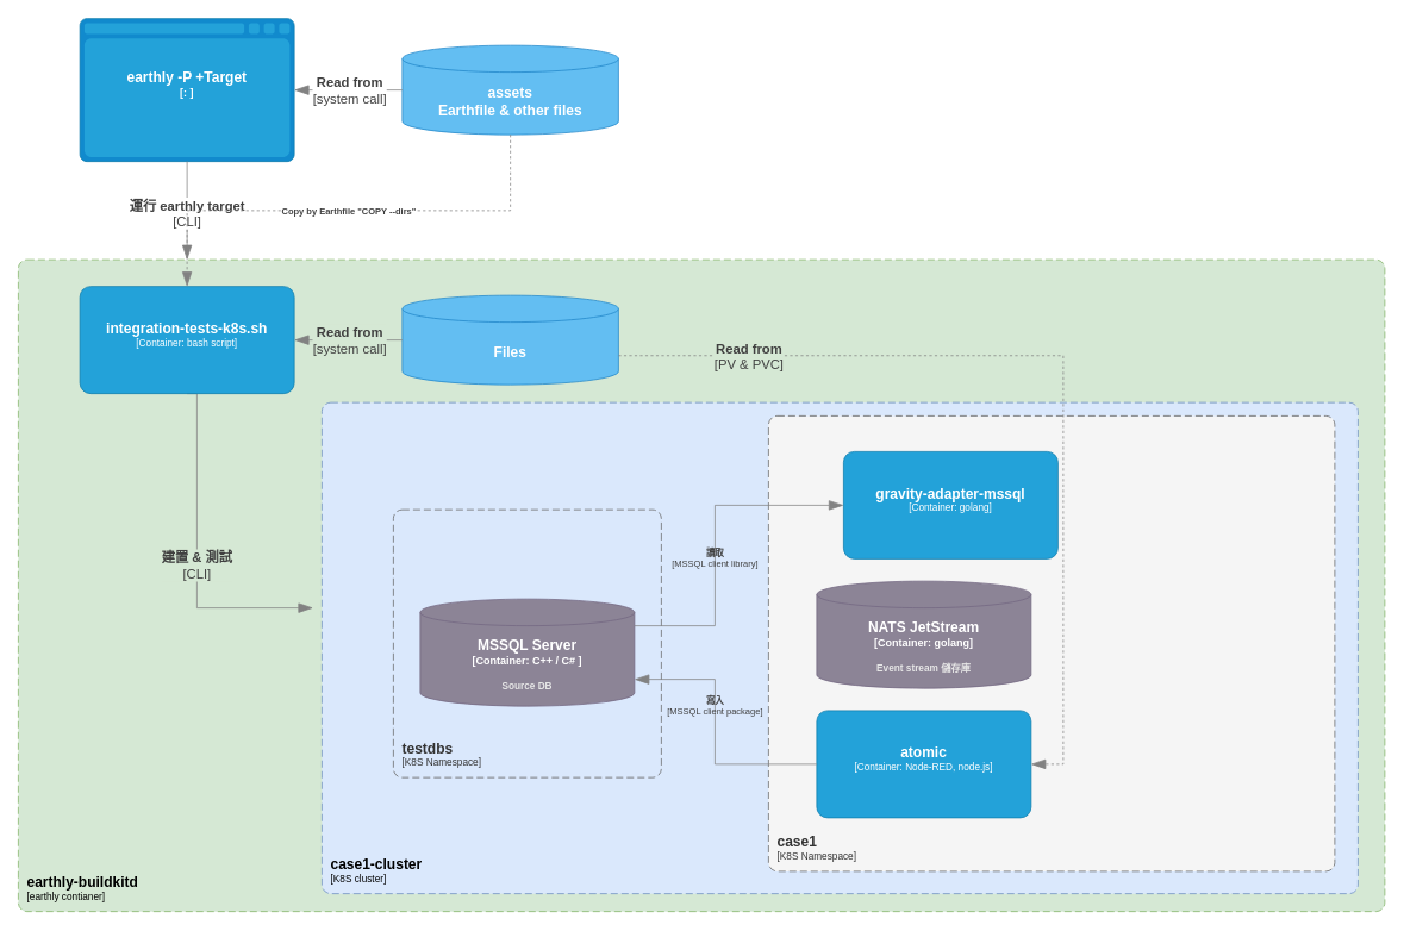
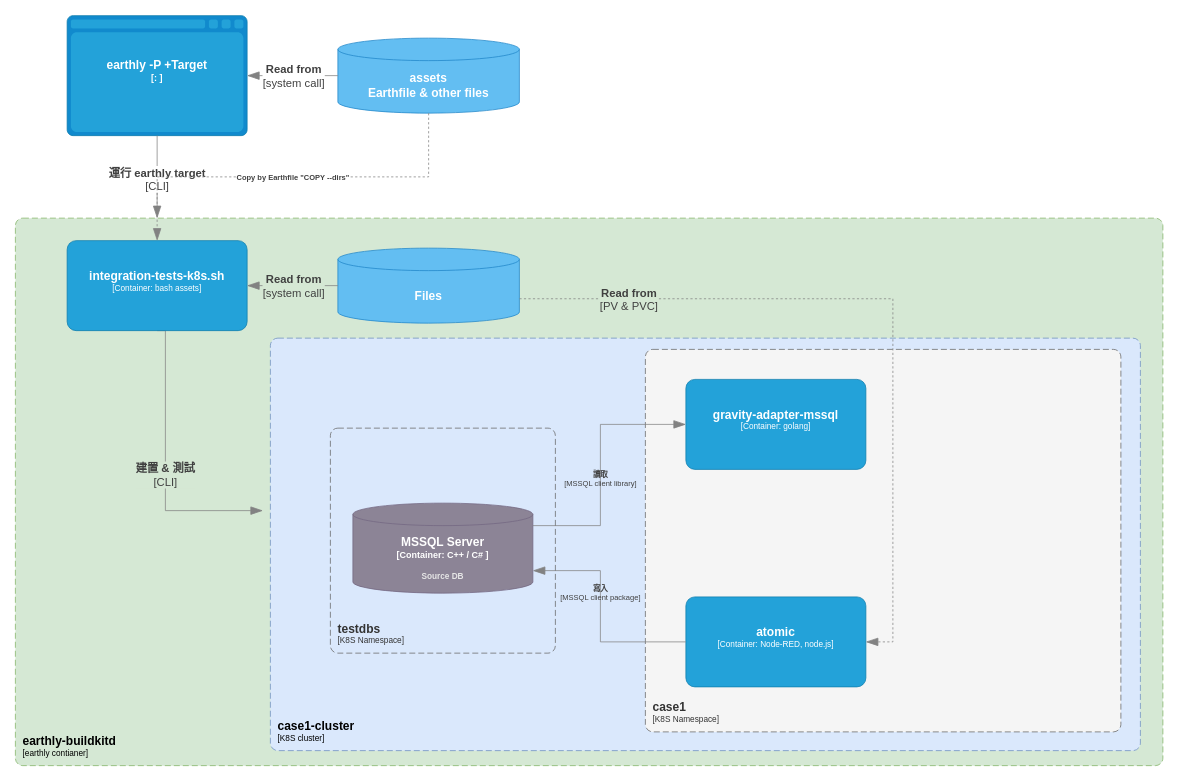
- <mxCell id="5" value="&lt;font style=&quot;font-size: 16px&quot;&gt;&lt;b&gt;integration-tests-k8s.sh&lt;/b&gt;&lt;/font&gt;&lt;div&gt;[Container: bash script]&lt;/div&gt;&lt;br&gt;&lt;div&gt;&lt;font style=&quot;font-size: 11px&quot;&gt;&lt;font color=&quot;#E6E6E6&quot;&gt;&lt;/font&gt;&lt;/div&gt;" style="rounded=1;whiteSpace=wrap;html=1;fontSize=11;labelBackgroundColor=none;fillColor=#23A2D9;fontColor=#ffffff;align=center;arcSize=10;strokeColor=#0E7DAD;metaEdit=1;resizable=0;points=[[0.25,0,0],[0.5,0,0],[0.75,0,0],[1,0.25,0],[1,0.5,0],[1,0.75,0],[0.75,1,0],[0.5,1,0],[0.25,1,0],[0,0.75,0],[0,0.5,0],[0,0.25,0]];" parent="1" vertex="1"><mxGeometry x="89" y="320" width="240" height="120" as="geometry" /></mxCell>
+ <mxCell id="5" value="&lt;font style=&quot;font-size: 16px&quot;&gt;&lt;b&gt;integration-tests-k8s.sh&lt;/b&gt;&lt;/font&gt;&lt;div&gt;[Container: bash assets]&lt;/div&gt;&lt;br&gt;&lt;div&gt;&lt;font style=&quot;font-size: 11px&quot;&gt;&lt;font color=&quot;#E6E6E6&quot;&gt;&lt;/font&gt;&lt;/div&gt;" style="rounded=1;whiteSpace=wrap;html=1;fontSize=11;labelBackgroundColor=none;fillColor=#23A2D9;fontColor=#ffffff;align=center;arcSize=10;strokeColor=#0E7DAD;metaEdit=1;resizable=0;points=[[0.25,0,0],[0.5,0,0],[0.75,0,0],[1,0.25,0],[1,0.5,0],[1,0.75,0],[0.75,1,0],[0.5,1,0],[0.25,1,0],[0,0.75,0],[0,0.5,0],[0,0.25,0]];" parent="1" vertex="1"><mxGeometry x="89" y="320" width="240" height="120" as="geometry" /></mxCell>
- <mxCell id="14" value="&lt;font style=&quot;font-size: 16px&quot;&gt;&lt;b&gt;gravity-adapter-mssql&lt;/b&gt;&lt;/font&gt;&lt;div&gt;[Container: golang]&lt;/div&gt;&lt;br&gt;&lt;div&gt;&lt;font style=&quot;font-size: 11px&quot;&gt;&lt;font color=&quot;#E6E6E6&quot;&gt;&lt;/font&gt;&lt;/div&gt;" style="rounded=1;whiteSpace=wrap;html=1;fontSize=11;labelBackgroundColor=none;fillColor=#23A2D9;fontColor=#ffffff;align=center;arcSize=10;strokeColor=#0E7DAD;metaEdit=1;resizable=0;points=[[0.25,0,0],[0.5,0,0],[0.75,0,0],[1,0.25,0],[1,0.5,0],[1,0.75,0],[0.75,1,0],[0.5,1,0],[0.25,1,0],[0,0.75,0],[0,0.5,0],[0,0.25,0]];" parent="9" vertex="1"><mxGeometry x="584" y="55" width="240" height="120" as="geometry" /></mxCell>
+ <mxCell id="14" value="&lt;font style=&quot;font-size: 16px&quot;&gt;&lt;b&gt;gravity-adapter-mssql&lt;/b&gt;&lt;/font&gt;&lt;div&gt;[Container: golang]&lt;/div&gt;&lt;br&gt;&lt;div&gt;&lt;font style=&quot;font-size: 11px&quot;&gt;&lt;font color=&quot;#E6E6E6&quot;&gt;&lt;/font&gt;&lt;/div&gt;" style="rounded=1;whiteSpace=wrap;html=1;fontSize=11;labelBackgroundColor=none;fillColor=#23A2D9;fontColor=#ffffff;align=center;arcSize=10;strokeColor=#0E7DAD;metaEdit=1;resizable=0;points=[[0.25,0,0],[0.5,0,0],[0.75,0,0],[1,0.25,0],[1,0.5,0],[1,0.75,0],[0.75,1,0],[0.5,1,0],[0.25,1,0],[0,0.75,0],[0,0.5,0],[0,0.25,0]];" parent="9" vertex="1"><mxGeometry x="554" y="55" width="240" height="120" as="geometry" /></mxCell>
- <mxCell id="12" value="&lt;font style=&quot;font-size: 16px&quot;&gt;&lt;b&gt;NATS JetStream&lt;/font&gt;&lt;div&gt;[Container:&amp;nbsp;golang]&lt;/div&gt;&lt;br&gt;&lt;div&gt;&lt;font style=&quot;font-size: 11px&quot;&gt;&lt;font color=&quot;#E6E6E6&quot;&gt;Event stream 儲存庫&lt;/font&gt;&lt;/div&gt;" style="shape=cylinder3;size=15;whiteSpace=wrap;html=1;boundedLbl=1;rounded=0;labelBackgroundColor=none;fillColor=#8C8496;fontSize=12;fontColor=#ffffff;align=center;strokeColor=#736782;metaEdit=1;points=[[0.5,0,0],[1,0.25,0],[1,0.5,0],[1,0.75,0],[0.5,1,0],[0,0.75,0],[0,0.5,0],[0,0.25,0]];resizable=0;" parent="9" vertex="1"><mxGeometry x="554" y="200" width="240" height="120" as="geometry" /></mxCell>
